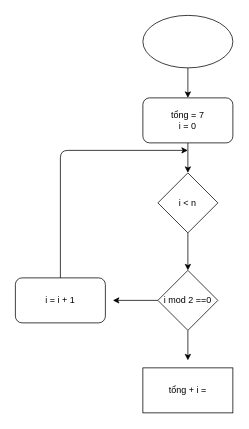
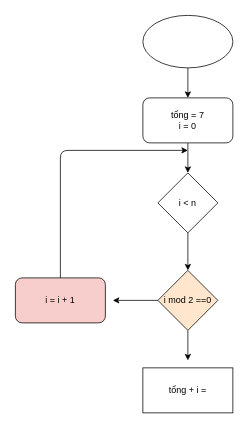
- <mxCell id="13" value="i = i + 1" style="rounded=1;whiteSpace=wrap;html=1;" vertex="1" parent="1"><mxGeometry x="20" y="370" width="120" height="60" as="geometry" /></mxCell>
+ <mxCell id="13" value="i = i + 1" style="rounded=1;whiteSpace=wrap;html=1;fillColor=#f8cecc;" vertex="1" parent="1"><mxGeometry x="20" y="370" width="120" height="60" as="geometry" /></mxCell>
- <mxCell id="10" value="i mod 2 ==0" style="rhombus;whiteSpace=wrap;html=1;" vertex="1" parent="1"><mxGeometry x="210" y="360" width="80" height="80" as="geometry" /></mxCell>
+ <mxCell id="10" value="i mod 2 ==0" style="rhombus;whiteSpace=wrap;html=1;fillColor=#ffe6cc;" vertex="1" parent="1"><mxGeometry x="210" y="360" width="80" height="80" as="geometry" /></mxCell>
